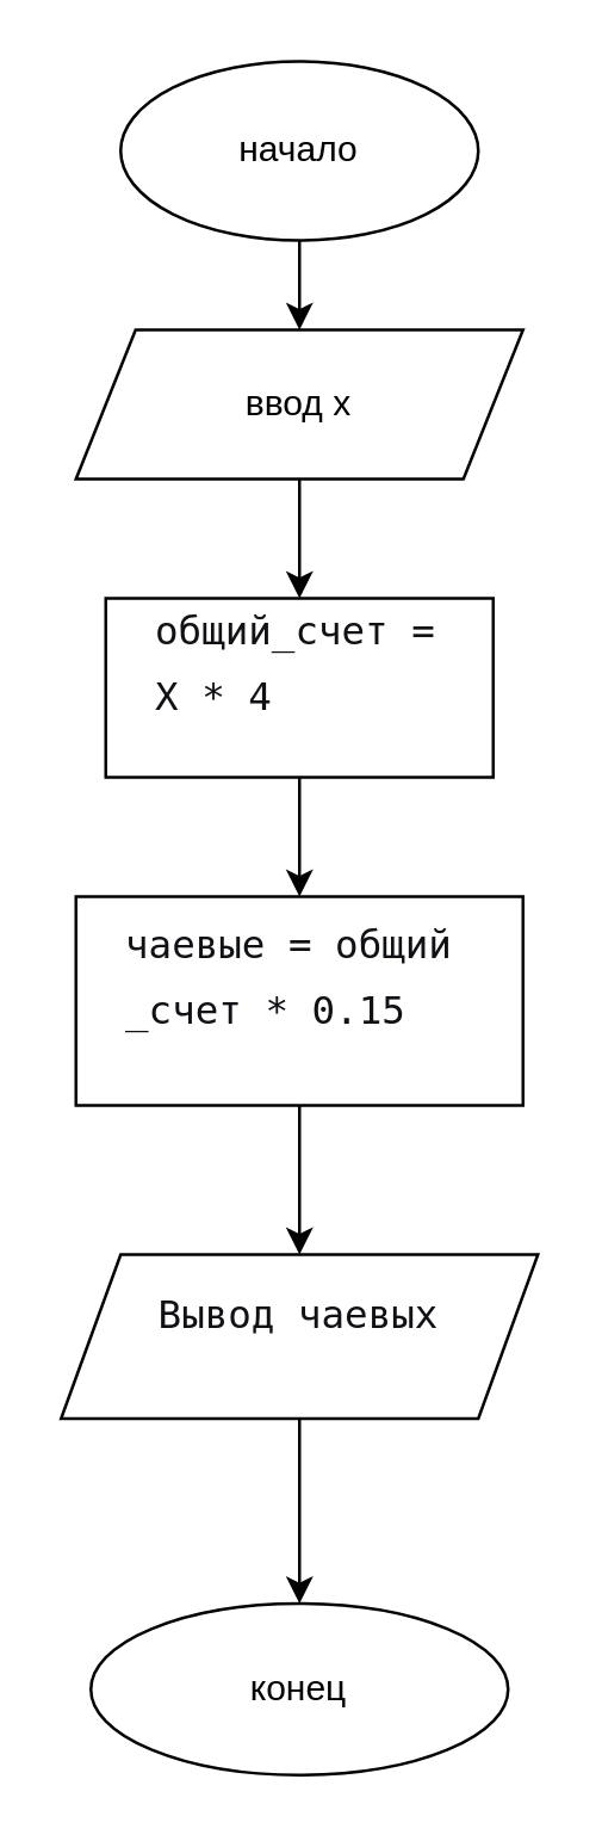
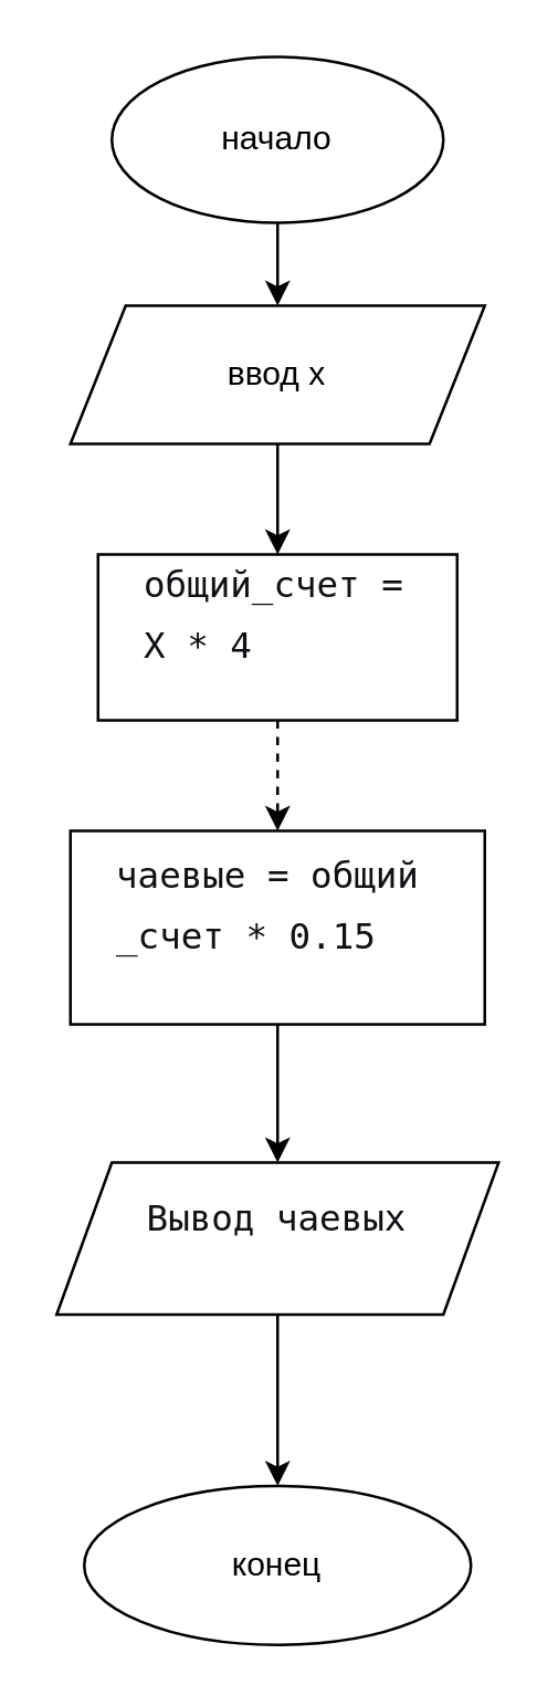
- <mxCell id="6" value="" style="edgeStyle=orthogonalEdgeStyle;rounded=0;orthogonalLoop=1;jettySize=auto;html=1;" edge="1" parent="1" source="7" target="9"><mxGeometry relative="1" as="geometry" /></mxCell>
+ <mxCell id="6" value="" style="edgeStyle=orthogonalEdgeStyle;rounded=0;orthogonalLoop=1;jettySize=auto;html=1;dashed=1;" edge="1" parent="1" source="7" target="9"><mxGeometry relative="1" as="geometry" /></mxCell>
